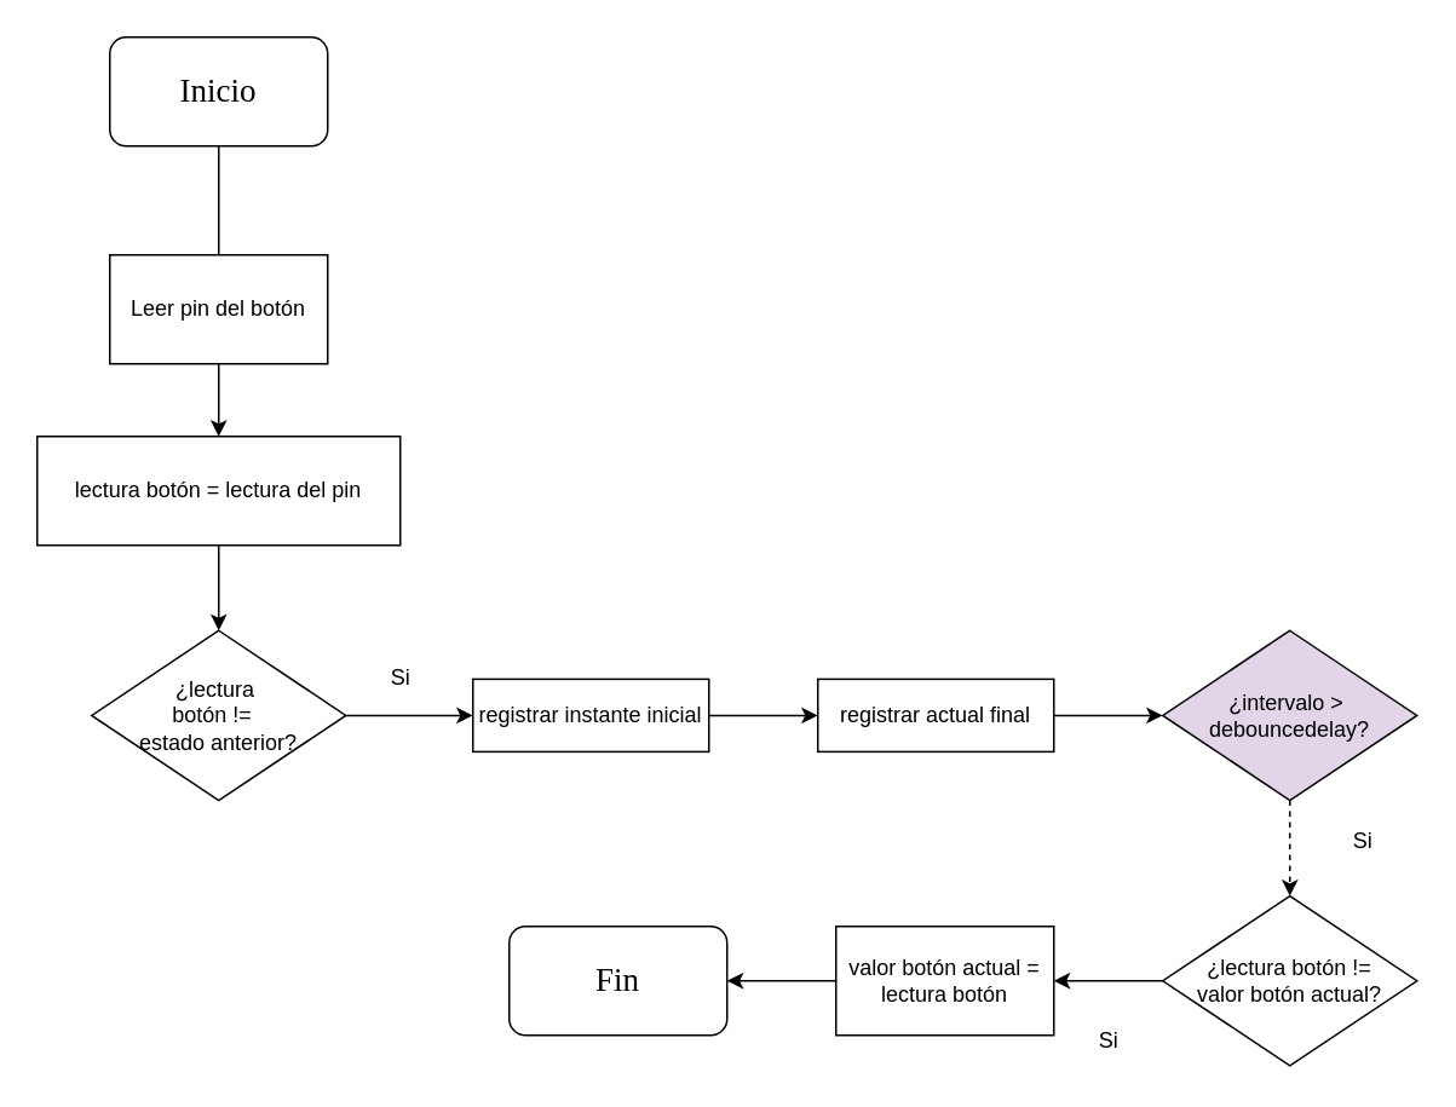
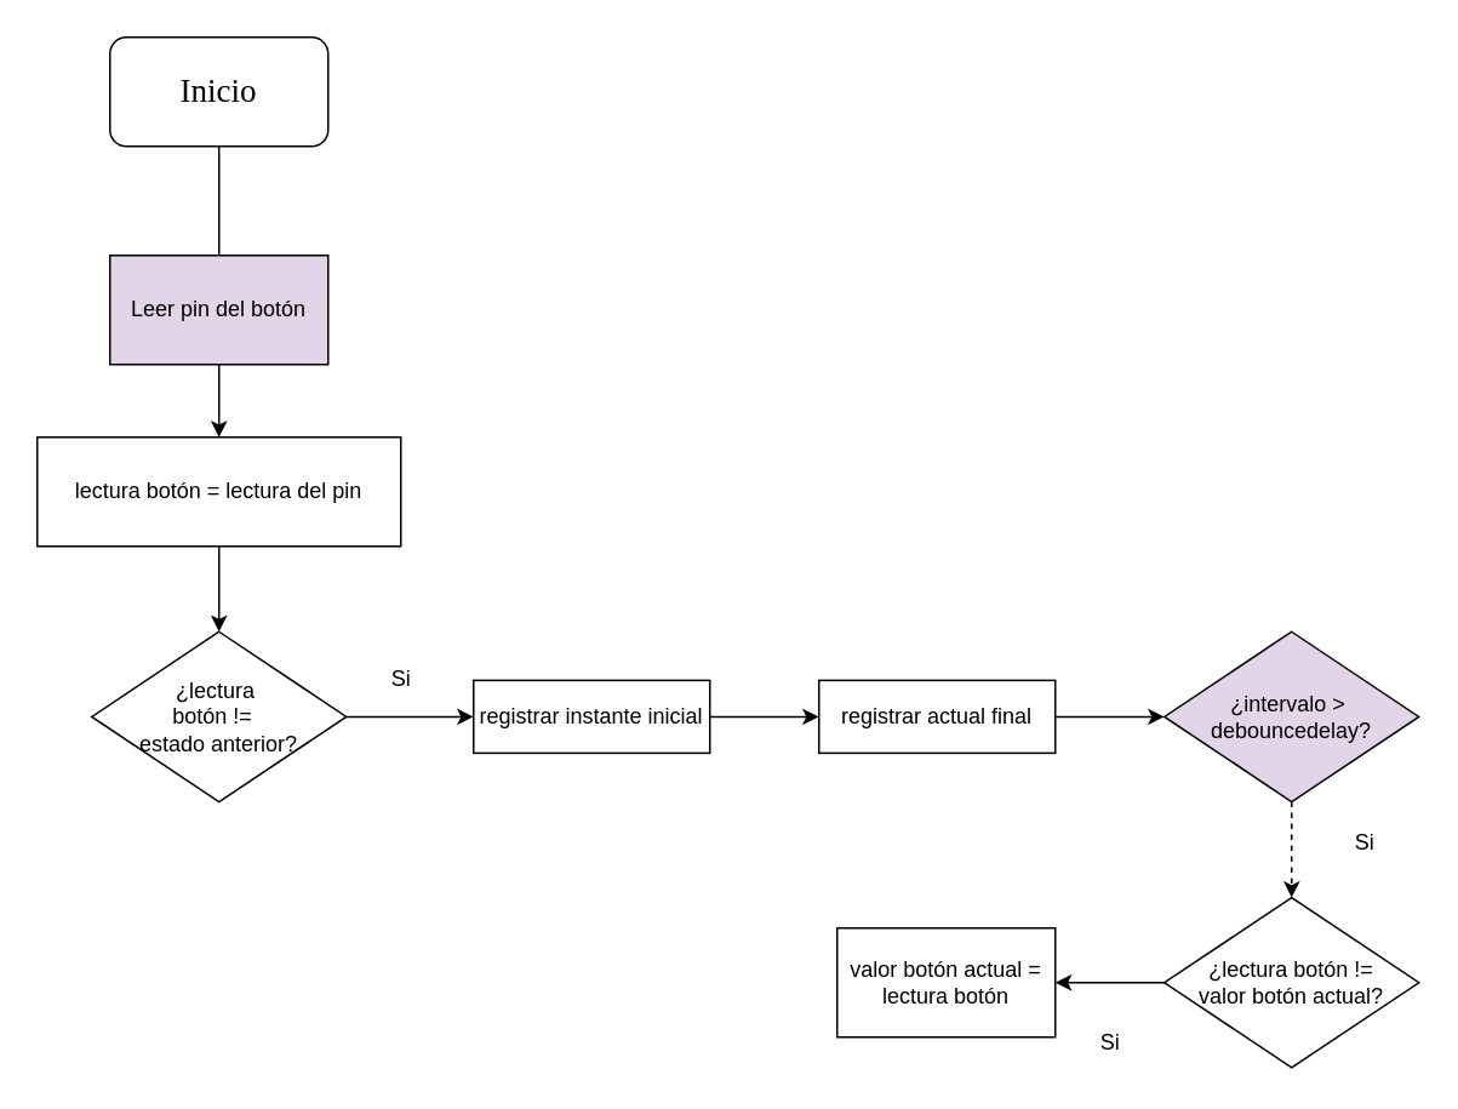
- <mxCell id="5" value="Leer pin del botón" style="rounded=0;whiteSpace=wrap;html=1;" vertex="1" parent="1"><mxGeometry x="60" y="140" width="120" height="60" as="geometry" /></mxCell>
+ <mxCell id="5" value="Leer pin del botón" style="rounded=0;whiteSpace=wrap;html=1;fillColor=#e1d5e7;" vertex="1" parent="1"><mxGeometry x="60" y="140" width="120" height="60" as="geometry" /></mxCell>
- <mxCell id="20" value="&lt;font face=&quot;Times New Roman&quot; style=&quot;font-size: 18px;&quot;&gt;Fin&lt;/font&gt;" style="rounded=1;whiteSpace=wrap;html=1;" vertex="1" parent="1"><mxGeometry x="280" y="510" width="120" height="60" as="geometry" /></mxCell>
- <mxCell id="18" style="edgeStyle=none;html=1;exitX=0;exitY=0.5;exitDx=0;exitDy=0;entryX=1;entryY=0.5;entryDx=0;entryDy=0;" edge="1" parent="1" source="19" target="20"><mxGeometry relative="1" as="geometry" /></mxCell>
